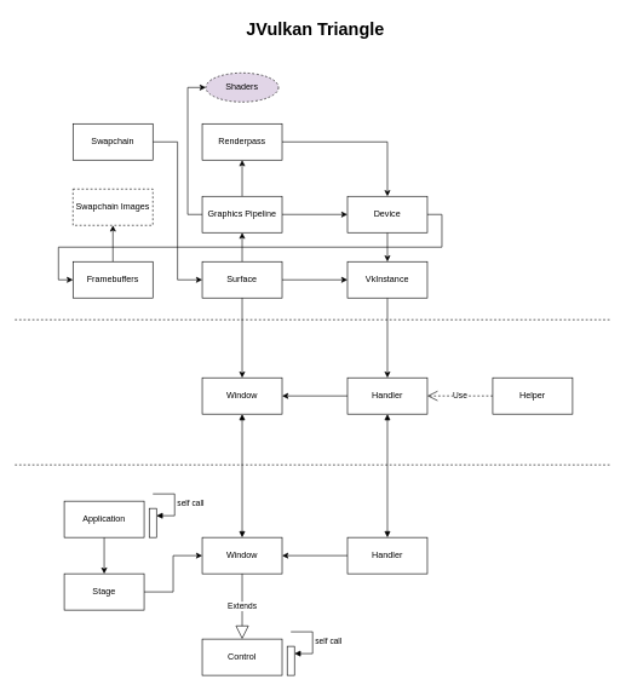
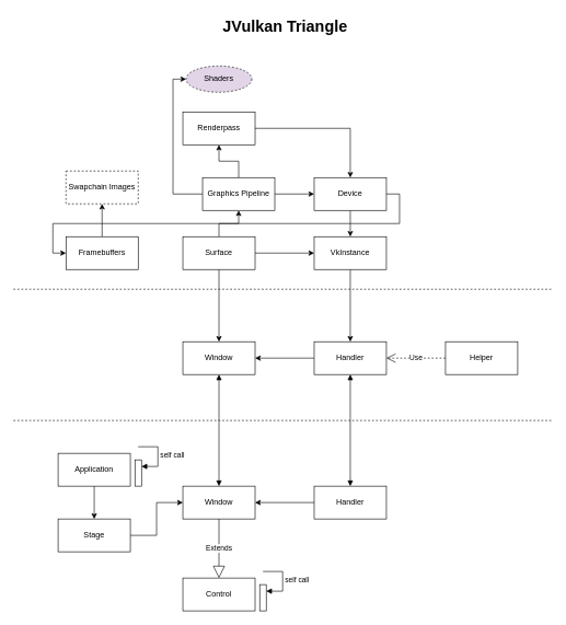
- <mxCell id="38" value="Swapchain" style="html=1;whiteSpace=wrap;" vertex="1" parent="1"><mxGeometry x="100" y="170" width="110" height="50" as="geometry" /></mxCell>
- <mxCell id="37" style="edgeStyle=orthogonalEdgeStyle;rounded=0;orthogonalLoop=1;jettySize=auto;html=1;exitX=1;exitY=0.5;exitDx=0;exitDy=0;entryX=0;entryY=0.5;entryDx=0;entryDy=0;" edge="1" parent="1" source="38" target="23"><mxGeometry relative="1" as="geometry" /></mxCell>
- <mxCell id="30" value="Graphics Pipeline" style="html=1;whiteSpace=wrap;" vertex="1" parent="1"><mxGeometry x="278" y="270" width="110" height="50" as="geometry" /></mxCell>
+ <mxCell id="30" value="Graphics Pipeline" style="html=1;whiteSpace=wrap;" vertex="1" parent="1"><mxGeometry x="308" y="270" width="110" height="50" as="geometry" /></mxCell>
